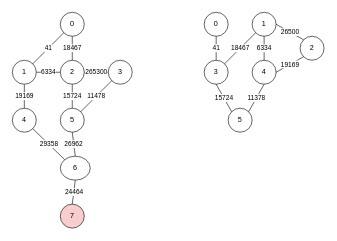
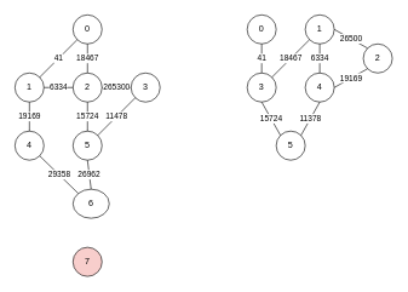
- <mxCell id="19" value="24464" style="endArrow=none;html=1;exitX=0.5;exitY=1;exitDx=0;exitDy=0;entryX=0.5;entryY=0;entryDx=0;entryDy=0;" edge="1" parent="1" source="7" target="8"><mxGeometry width="50" height="50" relative="1" as="geometry"><mxPoint x="330" y="330" as="sourcePoint" /><mxPoint x="380" y="280" as="targetPoint" /></mxGeometry></mxCell>
